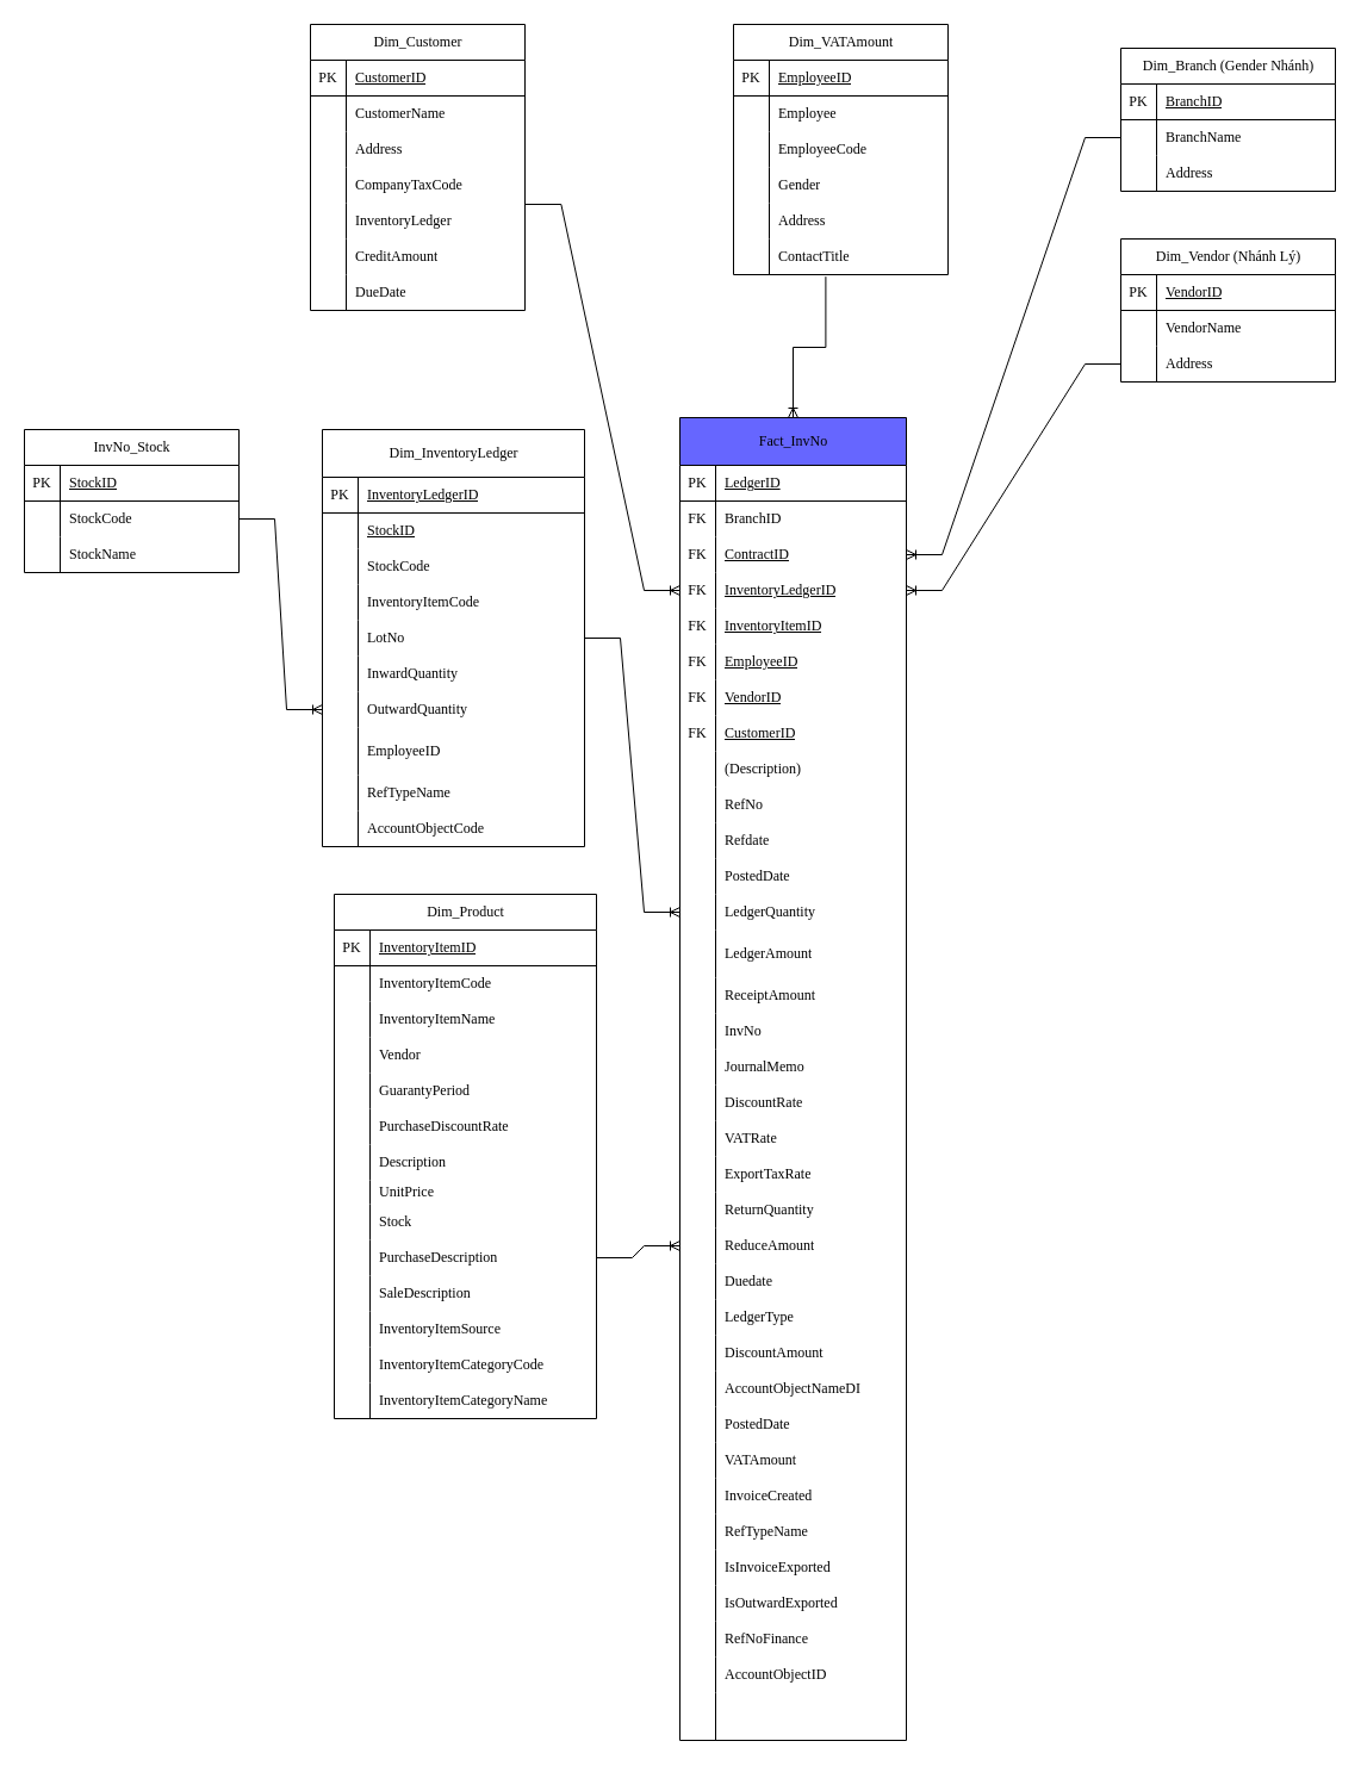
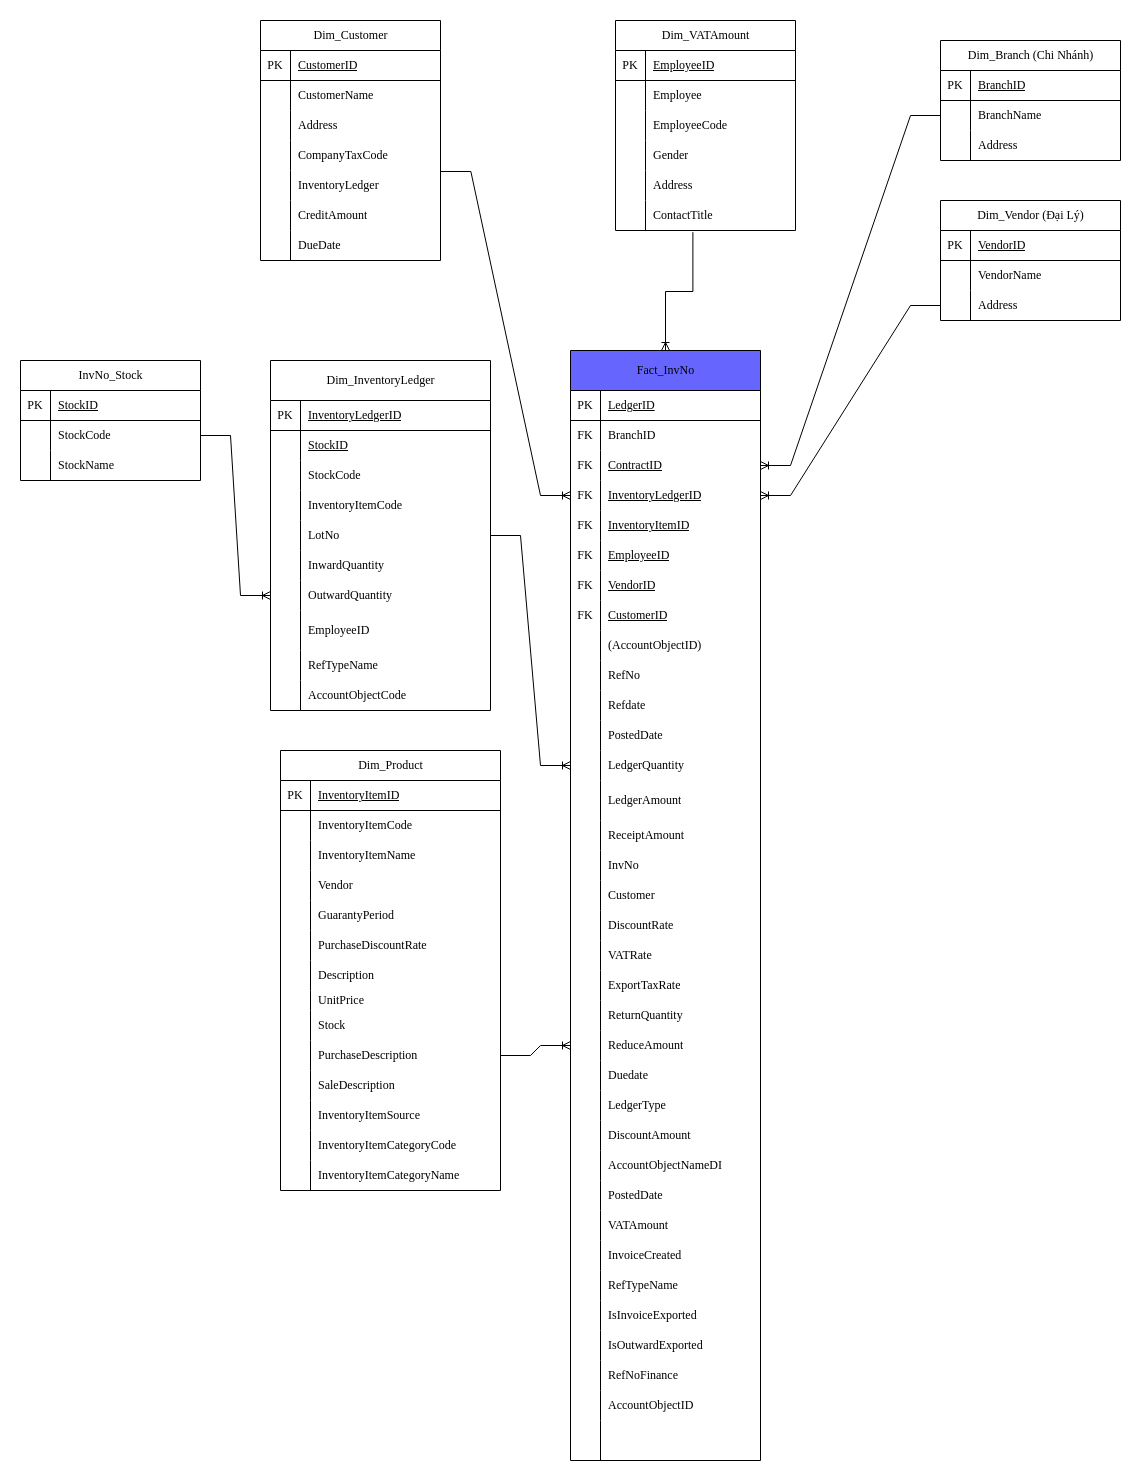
- <mxCell id="249" value="Dim_Branch (Gender Nhánh)" style="shape=table;startSize=30;container=1;collapsible=1;childLayout=tableLayout;fixedRows=1;rowLines=0;fontStyle=0;align=center;resizeLast=1;html=1;fontFamily=Times New Roman;" vertex="1" parent="1"><mxGeometry x="940" y="40" width="180" height="120" as="geometry" /></mxCell>
+ <mxCell id="249" value="Dim_Branch (Chi Nhánh)" style="shape=table;startSize=30;container=1;collapsible=1;childLayout=tableLayout;fixedRows=1;rowLines=0;fontStyle=0;align=center;resizeLast=1;html=1;fontFamily=Times New Roman;" vertex="1" parent="1"><mxGeometry x="940" y="40" width="180" height="120" as="geometry" /></mxCell>
- <mxCell id="130" value="Dim_Vendor (Nhánh Lý)" style="shape=table;startSize=30;container=1;collapsible=1;childLayout=tableLayout;fixedRows=1;rowLines=0;fontStyle=0;align=center;resizeLast=1;html=1;fontFamily=Times New Roman;" vertex="1" parent="1"><mxGeometry x="940" y="200" width="180" height="120" as="geometry" /></mxCell>
+ <mxCell id="130" value="Dim_Vendor (Đại Lý)" style="shape=table;startSize=30;container=1;collapsible=1;childLayout=tableLayout;fixedRows=1;rowLines=0;fontStyle=0;align=center;resizeLast=1;html=1;fontFamily=Times New Roman;" vertex="1" parent="1"><mxGeometry x="940" y="200" width="180" height="120" as="geometry" /></mxCell>
- <mxCell id="29" value="(Description)" style="shape=partialRectangle;connectable=0;fillColor=none;top=0;left=0;bottom=0;right=0;align=left;spacingLeft=6;overflow=hidden;whiteSpace=wrap;html=1;fontFamily=Times New Roman;fontStyle=0" vertex="1" parent="27"><mxGeometry x="30" width="160.0" height="30" as="geometry"><mxRectangle width="160.0" height="30" as="alternateBounds" /></mxGeometry></mxCell>
+ <mxCell id="29" value="(AccountObjectID)" style="shape=partialRectangle;connectable=0;fillColor=none;top=0;left=0;bottom=0;right=0;align=left;spacingLeft=6;overflow=hidden;whiteSpace=wrap;html=1;fontFamily=Times New Roman;fontStyle=0" vertex="1" parent="27"><mxGeometry x="30" width="160.0" height="30" as="geometry"><mxRectangle width="160.0" height="30" as="alternateBounds" /></mxGeometry></mxCell>
- <mxCell id="53" value="&lt;span&gt;JournalMemo&lt;/span&gt;" style="shape=partialRectangle;connectable=0;fillColor=none;top=0;left=0;bottom=0;right=0;align=left;spacingLeft=6;overflow=hidden;whiteSpace=wrap;html=1;fontFamily=Times New Roman;fontStyle=0" vertex="1" parent="51"><mxGeometry x="30" width="160.0" height="30" as="geometry"><mxRectangle width="160.0" height="30" as="alternateBounds" /></mxGeometry></mxCell>
+ <mxCell id="53" value="&lt;span&gt;Customer&lt;/span&gt;" style="shape=partialRectangle;connectable=0;fillColor=none;top=0;left=0;bottom=0;right=0;align=left;spacingLeft=6;overflow=hidden;whiteSpace=wrap;html=1;fontFamily=Times New Roman;fontStyle=0" vertex="1" parent="51"><mxGeometry x="30" width="160.0" height="30" as="geometry"><mxRectangle width="160.0" height="30" as="alternateBounds" /></mxGeometry></mxCell>
